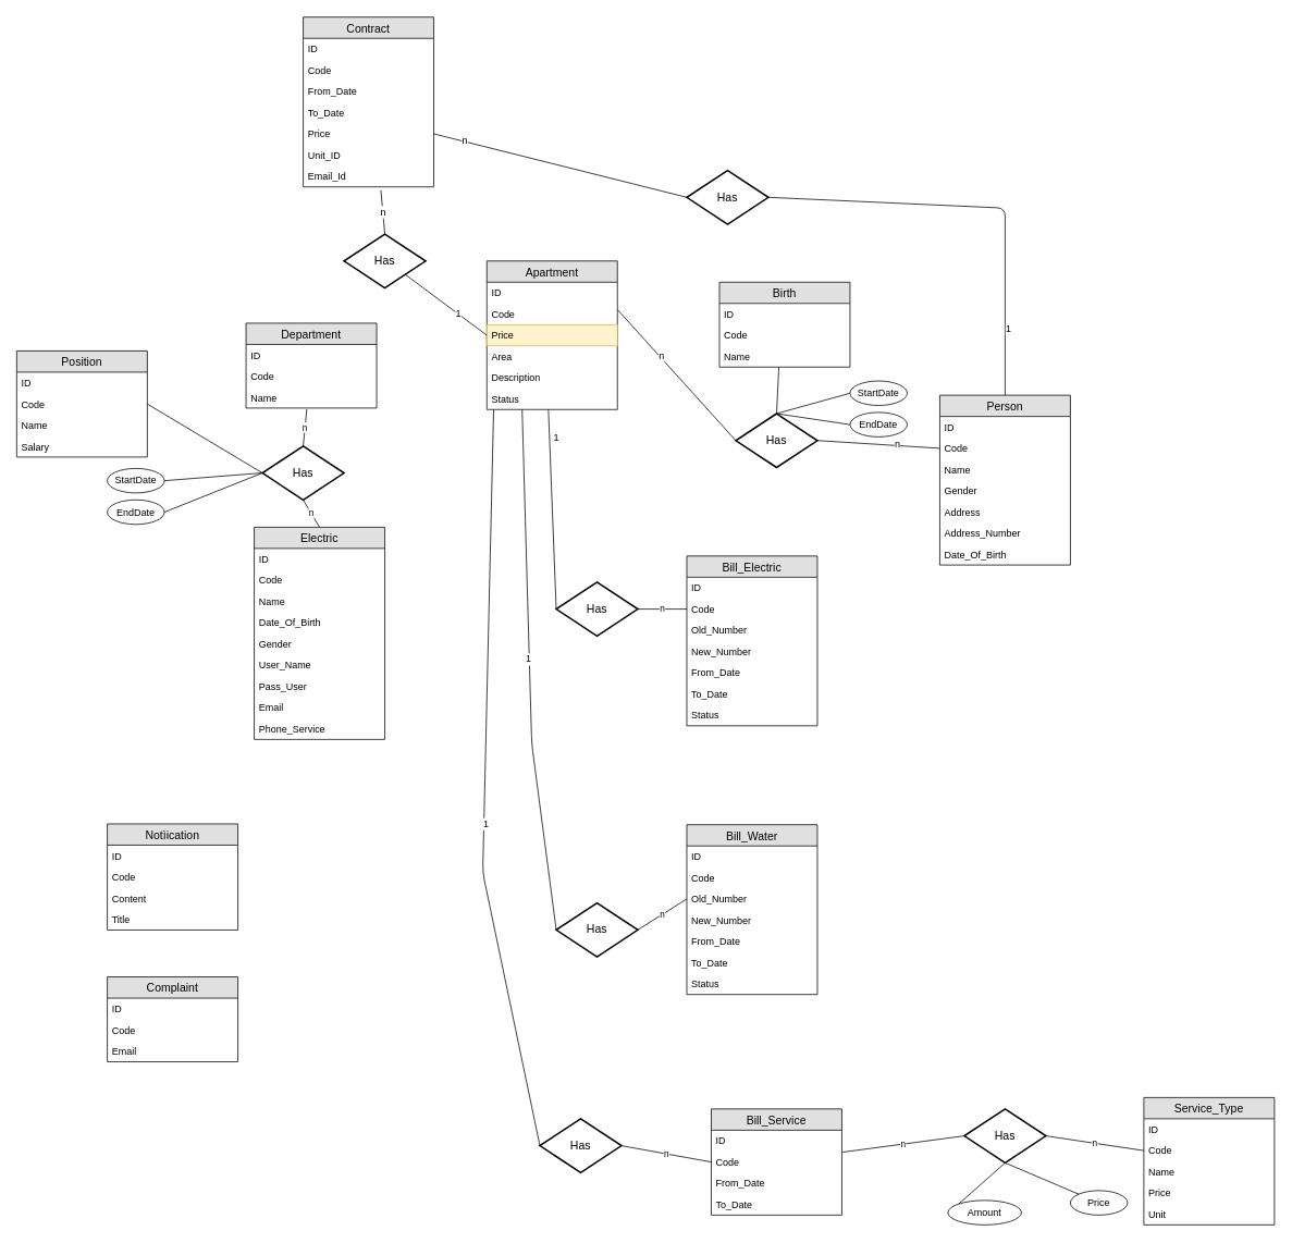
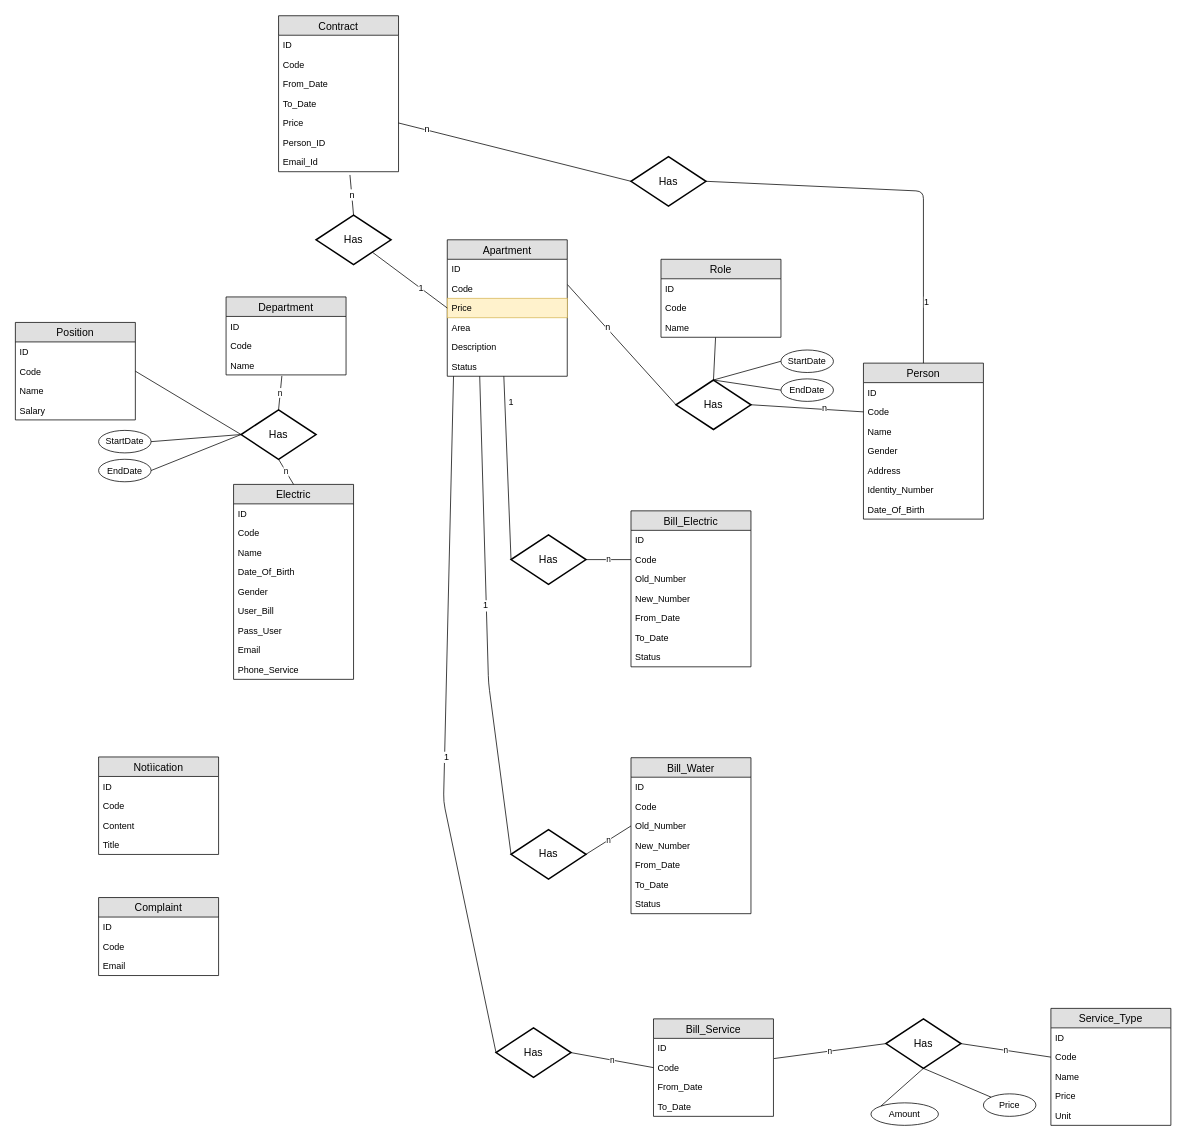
- <mxCell id="119" value="Unit_ID" style="text;strokeColor=none;fillColor=none;spacingLeft=4;spacingRight=4;overflow=hidden;rotatable=0;points=[[0,0.5],[1,0.5]];portConstraint=eastwest;fontSize=12;" parent="113" vertex="1"><mxGeometry y="156" width="160" height="26" as="geometry" /></mxCell>
+ <mxCell id="119" value="Person_ID" style="text;strokeColor=none;fillColor=none;spacingLeft=4;spacingRight=4;overflow=hidden;rotatable=0;points=[[0,0.5],[1,0.5]];portConstraint=eastwest;fontSize=12;" parent="113" vertex="1"><mxGeometry y="156" width="160" height="26" as="geometry" /></mxCell>
- <mxCell id="42" value="Birth" style="swimlane;fontStyle=0;childLayout=stackLayout;horizontal=1;startSize=26;fillColor=#e0e0e0;horizontalStack=0;resizeParent=1;resizeParentMax=0;resizeLast=0;collapsible=1;marginBottom=0;swimlaneFillColor=#ffffff;align=center;fontSize=14;" parent="1" vertex="1"><mxGeometry x="881" y="344.794" width="160" height="104" as="geometry" /></mxCell>
+ <mxCell id="42" value="Role" style="swimlane;fontStyle=0;childLayout=stackLayout;horizontal=1;startSize=26;fillColor=#e0e0e0;horizontalStack=0;resizeParent=1;resizeParentMax=0;resizeLast=0;collapsible=1;marginBottom=0;swimlaneFillColor=#ffffff;align=center;fontSize=14;" parent="1" vertex="1"><mxGeometry x="881" y="344.794" width="160" height="104" as="geometry" /></mxCell>
- <mxCell id="35" value="Address_Number" style="text;strokeColor=none;fillColor=none;spacingLeft=4;spacingRight=4;overflow=hidden;rotatable=0;points=[[0,0.5],[1,0.5]];portConstraint=eastwest;fontSize=12;" parent="29" vertex="1"><mxGeometry y="156" width="160" height="26" as="geometry" /></mxCell>
+ <mxCell id="35" value="Identity_Number" style="text;strokeColor=none;fillColor=none;spacingLeft=4;spacingRight=4;overflow=hidden;rotatable=0;points=[[0,0.5],[1,0.5]];portConstraint=eastwest;fontSize=12;" parent="29" vertex="1"><mxGeometry y="156" width="160" height="26" as="geometry" /></mxCell>
- <mxCell id="12" value="User_Name" style="text;strokeColor=none;fillColor=none;spacingLeft=4;spacingRight=4;overflow=hidden;rotatable=0;points=[[0,0.5],[1,0.5]];portConstraint=eastwest;fontSize=12;" parent="6" vertex="1"><mxGeometry y="156" width="160" height="26" as="geometry" /></mxCell>
+ <mxCell id="12" value="User_Bill" style="text;strokeColor=none;fillColor=none;spacingLeft=4;spacingRight=4;overflow=hidden;rotatable=0;points=[[0,0.5],[1,0.5]];portConstraint=eastwest;fontSize=12;" parent="6" vertex="1"><mxGeometry y="156" width="160" height="26" as="geometry" /></mxCell>
